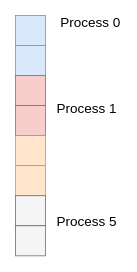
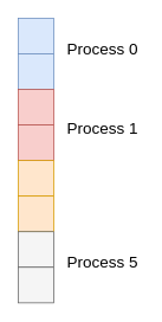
- <mxCell id="10" value="&lt;font style=&quot;font-size: 18px&quot;&gt;Process 0&lt;/font&gt;" style="text;html=1;strokeColor=none;fillColor=none;align=center;verticalAlign=middle;whiteSpace=wrap;rounded=0;" vertex="1" parent="1"><mxGeometry x="75" y="5" width="90" height="50" as="geometry" /></mxCell>
+ <mxCell id="10" value="&lt;font style=&quot;font-size: 18px&quot;&gt;Process 0&lt;/font&gt;" style="text;html=1;strokeColor=none;fillColor=none;align=center;verticalAlign=middle;whiteSpace=wrap;rounded=0;" vertex="1" parent="1"><mxGeometry x="70" y="30" width="90" height="50" as="geometry" /></mxCell>
